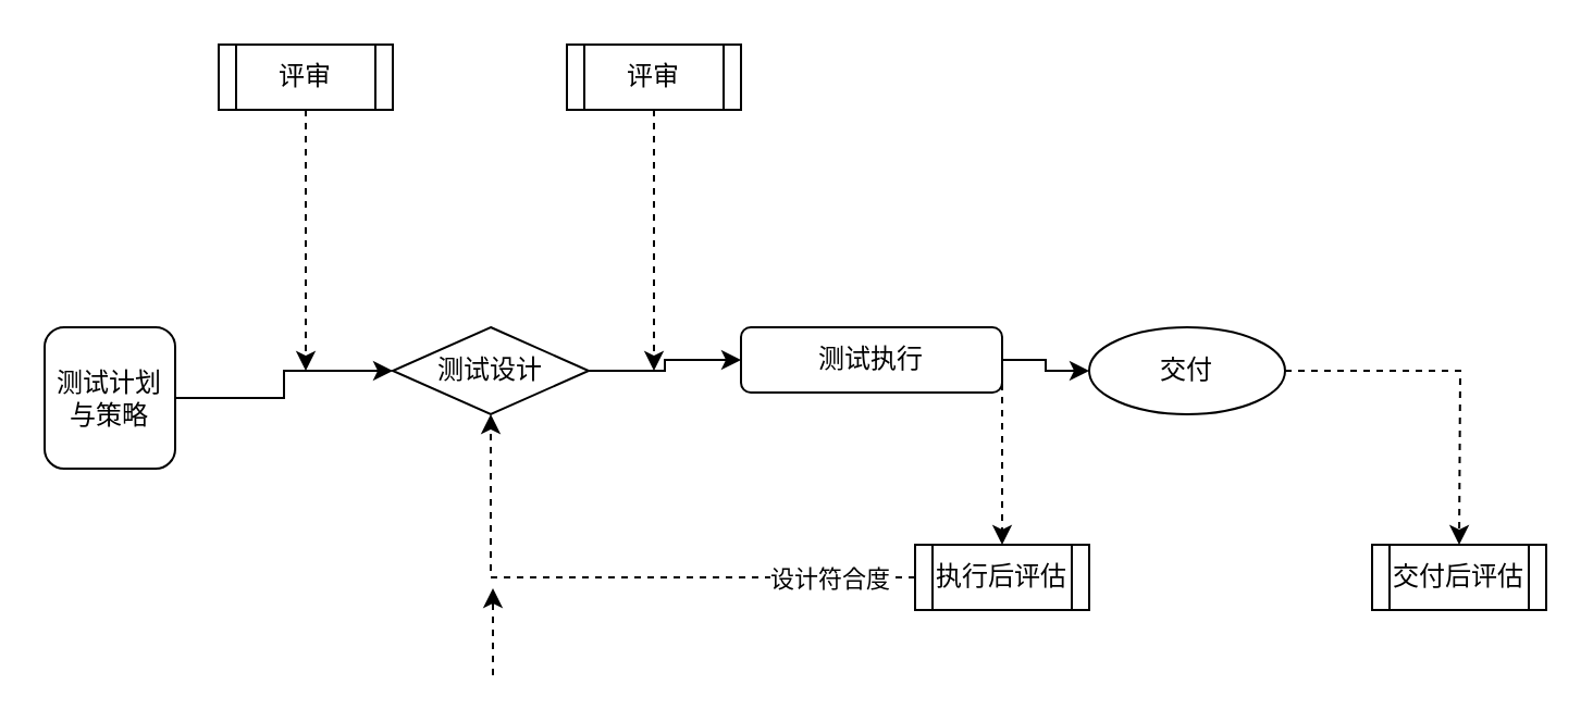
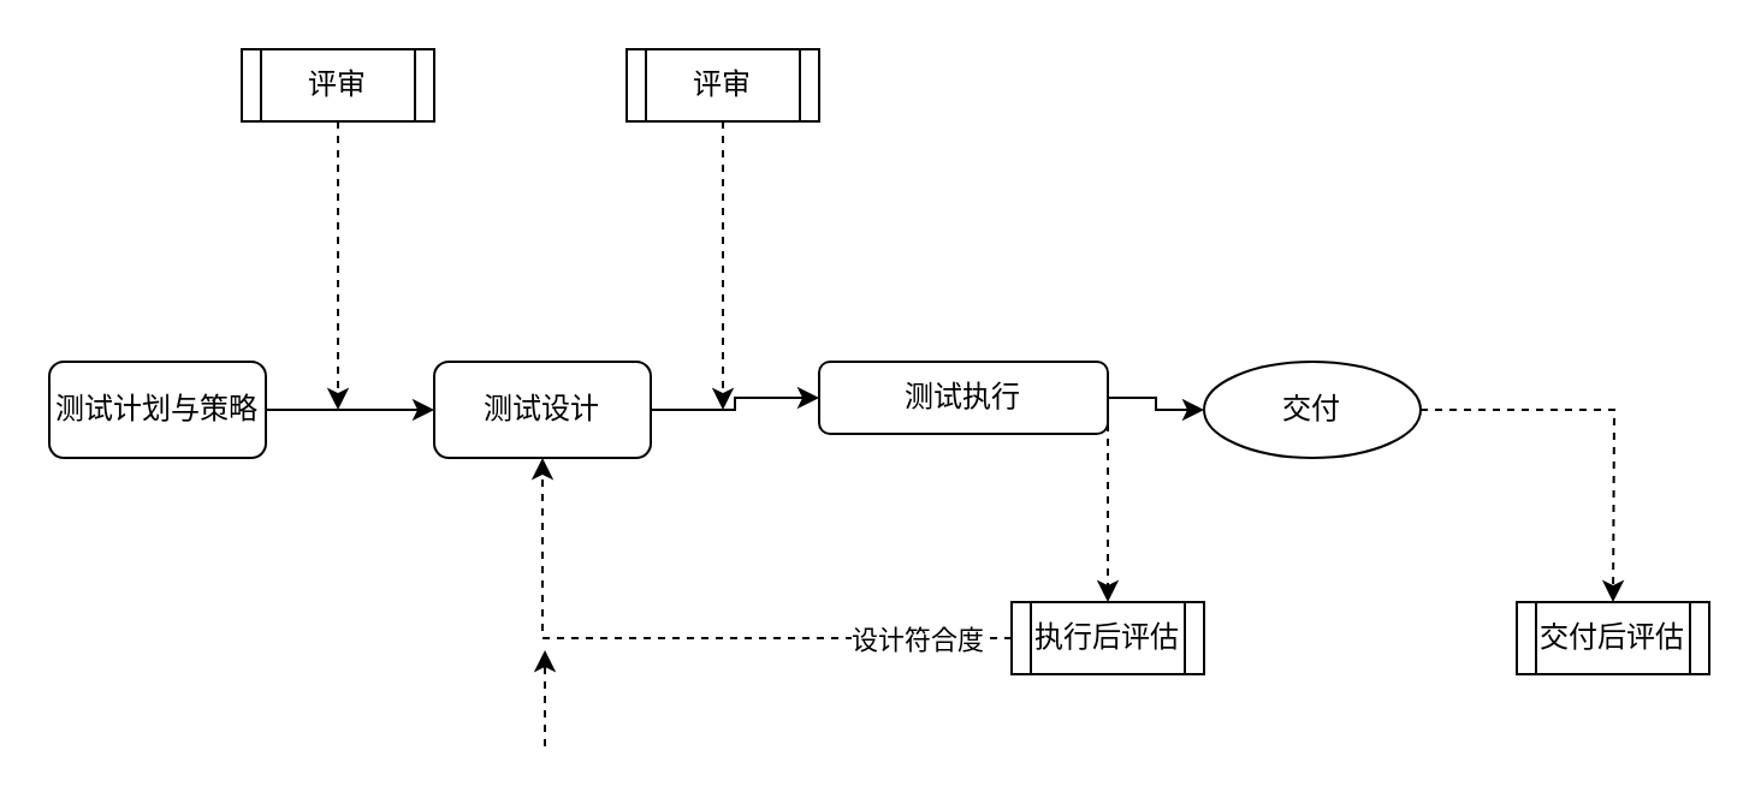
- <mxCell id="5" value="测试设计" style="rhombus;whiteSpace=wrap;html=1;fontSize=12;glass=0;strokeWidth=1;shadow=0;" parent="1" vertex="1"><mxGeometry x="180" y="150" width="90" height="40" as="geometry" /></mxCell>
+ <mxCell id="5" value="测试设计" style="rounded=1;whiteSpace=wrap;html=1;fontSize=12;glass=0;strokeWidth=1;shadow=0;" parent="1" vertex="1"><mxGeometry x="180" y="150" width="90" height="40" as="geometry" /></mxCell>
- <mxCell id="3" value="测试计划与策略" style="rounded=1;whiteSpace=wrap;html=1;fontSize=12;glass=0;strokeWidth=1;shadow=0;" parent="1" vertex="1"><mxGeometry x="20" y="150" width="60" height="65" as="geometry" /></mxCell>
+ <mxCell id="3" value="测试计划与策略" style="rounded=1;whiteSpace=wrap;html=1;fontSize=12;glass=0;strokeWidth=1;shadow=0;" parent="1" vertex="1"><mxGeometry x="20" y="150" width="90" height="40" as="geometry" /></mxCell>
